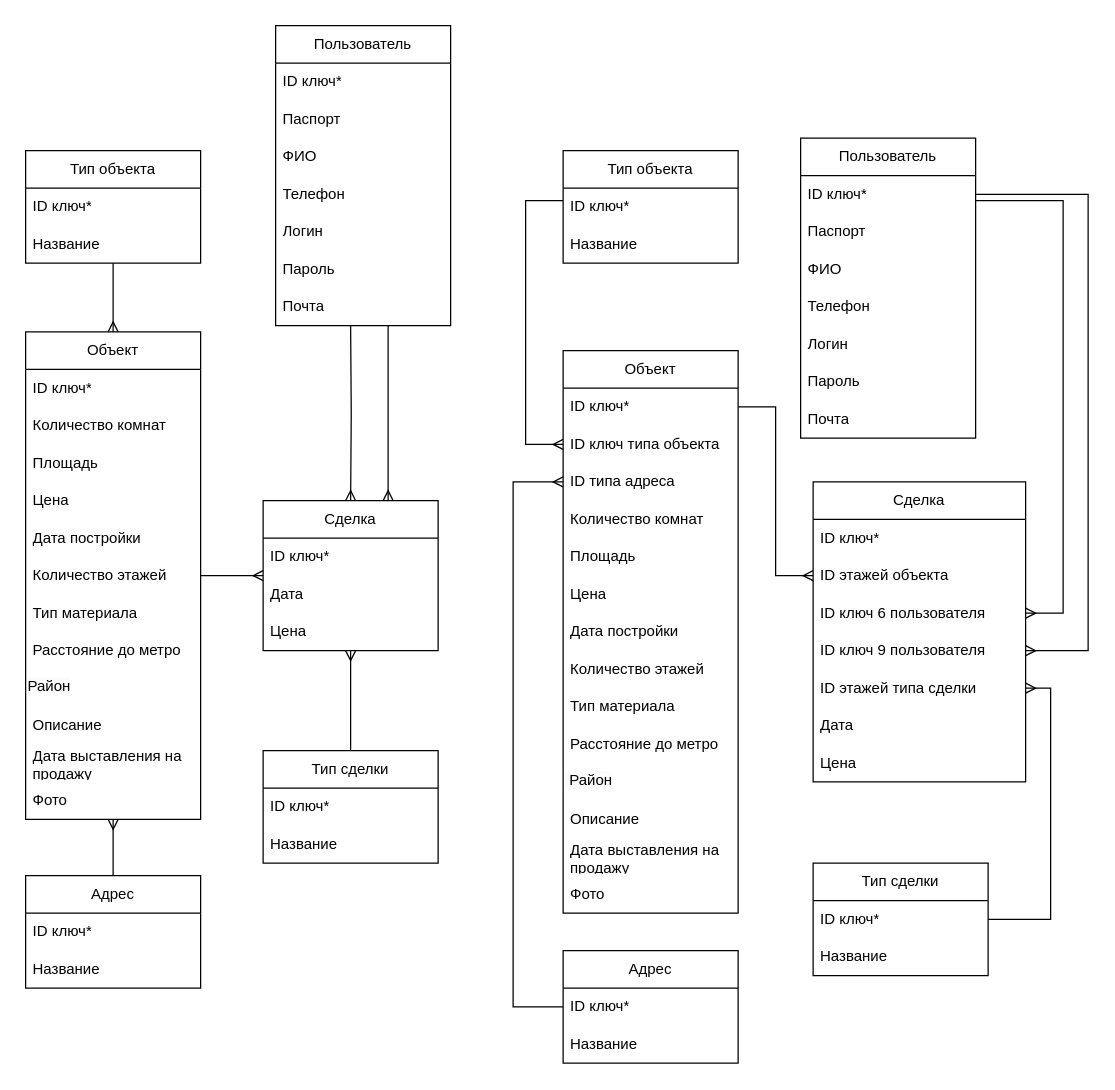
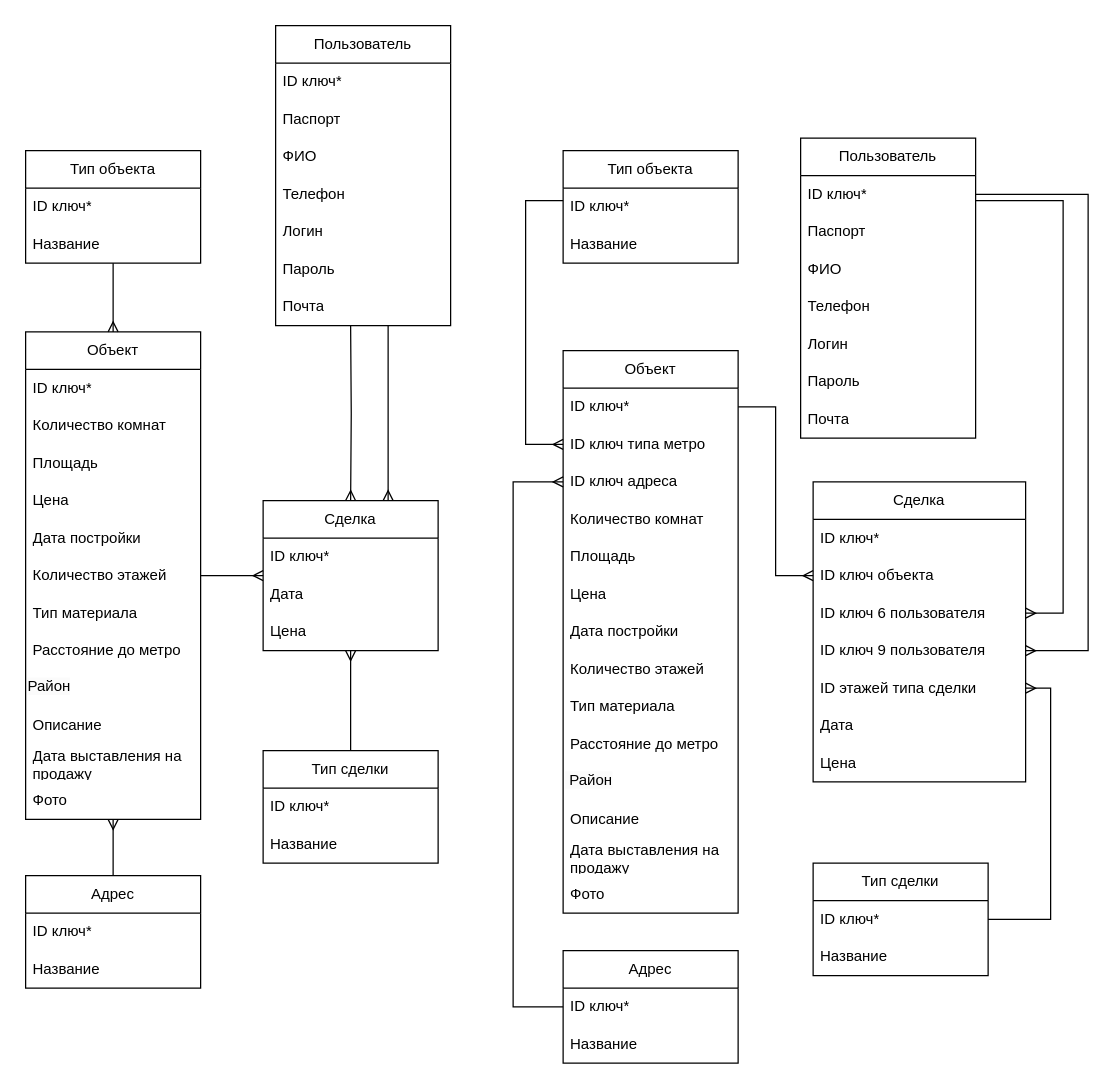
- <mxCell id="36" value="ID ключ типа объекта" style="text;strokeColor=none;fillColor=none;align=left;verticalAlign=middle;spacingLeft=4;spacingRight=4;overflow=hidden;points=[[0,0.5],[1,0.5]];portConstraint=eastwest;rotatable=0;whiteSpace=wrap;html=1;" parent="34" vertex="1"><mxGeometry y="60" width="140" height="30" as="geometry" /></mxCell>
+ <mxCell id="36" value="ID ключ типа метро" style="text;strokeColor=none;fillColor=none;align=left;verticalAlign=middle;spacingLeft=4;spacingRight=4;overflow=hidden;points=[[0,0.5],[1,0.5]];portConstraint=eastwest;rotatable=0;whiteSpace=wrap;html=1;" parent="34" vertex="1"><mxGeometry y="60" width="140" height="30" as="geometry" /></mxCell>
- <mxCell id="37" value="ID типа адреса" style="text;strokeColor=none;fillColor=none;align=left;verticalAlign=middle;spacingLeft=4;spacingRight=4;overflow=hidden;points=[[0,0.5],[1,0.5]];portConstraint=eastwest;rotatable=0;whiteSpace=wrap;html=1;" parent="34" vertex="1"><mxGeometry y="90" width="140" height="30" as="geometry" /></mxCell>
+ <mxCell id="37" value="ID ключ адреса" style="text;strokeColor=none;fillColor=none;align=left;verticalAlign=middle;spacingLeft=4;spacingRight=4;overflow=hidden;points=[[0,0.5],[1,0.5]];portConstraint=eastwest;rotatable=0;whiteSpace=wrap;html=1;" parent="34" vertex="1"><mxGeometry y="90" width="140" height="30" as="geometry" /></mxCell>
- <mxCell id="66" value="ID этажей объекта" style="text;strokeColor=none;fillColor=none;align=left;verticalAlign=middle;spacingLeft=4;spacingRight=4;overflow=hidden;points=[[0,0.5],[1,0.5]];portConstraint=eastwest;rotatable=0;whiteSpace=wrap;html=1;" parent="64" vertex="1"><mxGeometry y="60" width="170" height="30" as="geometry" /></mxCell>
+ <mxCell id="66" value="ID ключ объекта" style="text;strokeColor=none;fillColor=none;align=left;verticalAlign=middle;spacingLeft=4;spacingRight=4;overflow=hidden;points=[[0,0.5],[1,0.5]];portConstraint=eastwest;rotatable=0;whiteSpace=wrap;html=1;" parent="64" vertex="1"><mxGeometry y="60" width="170" height="30" as="geometry" /></mxCell>
